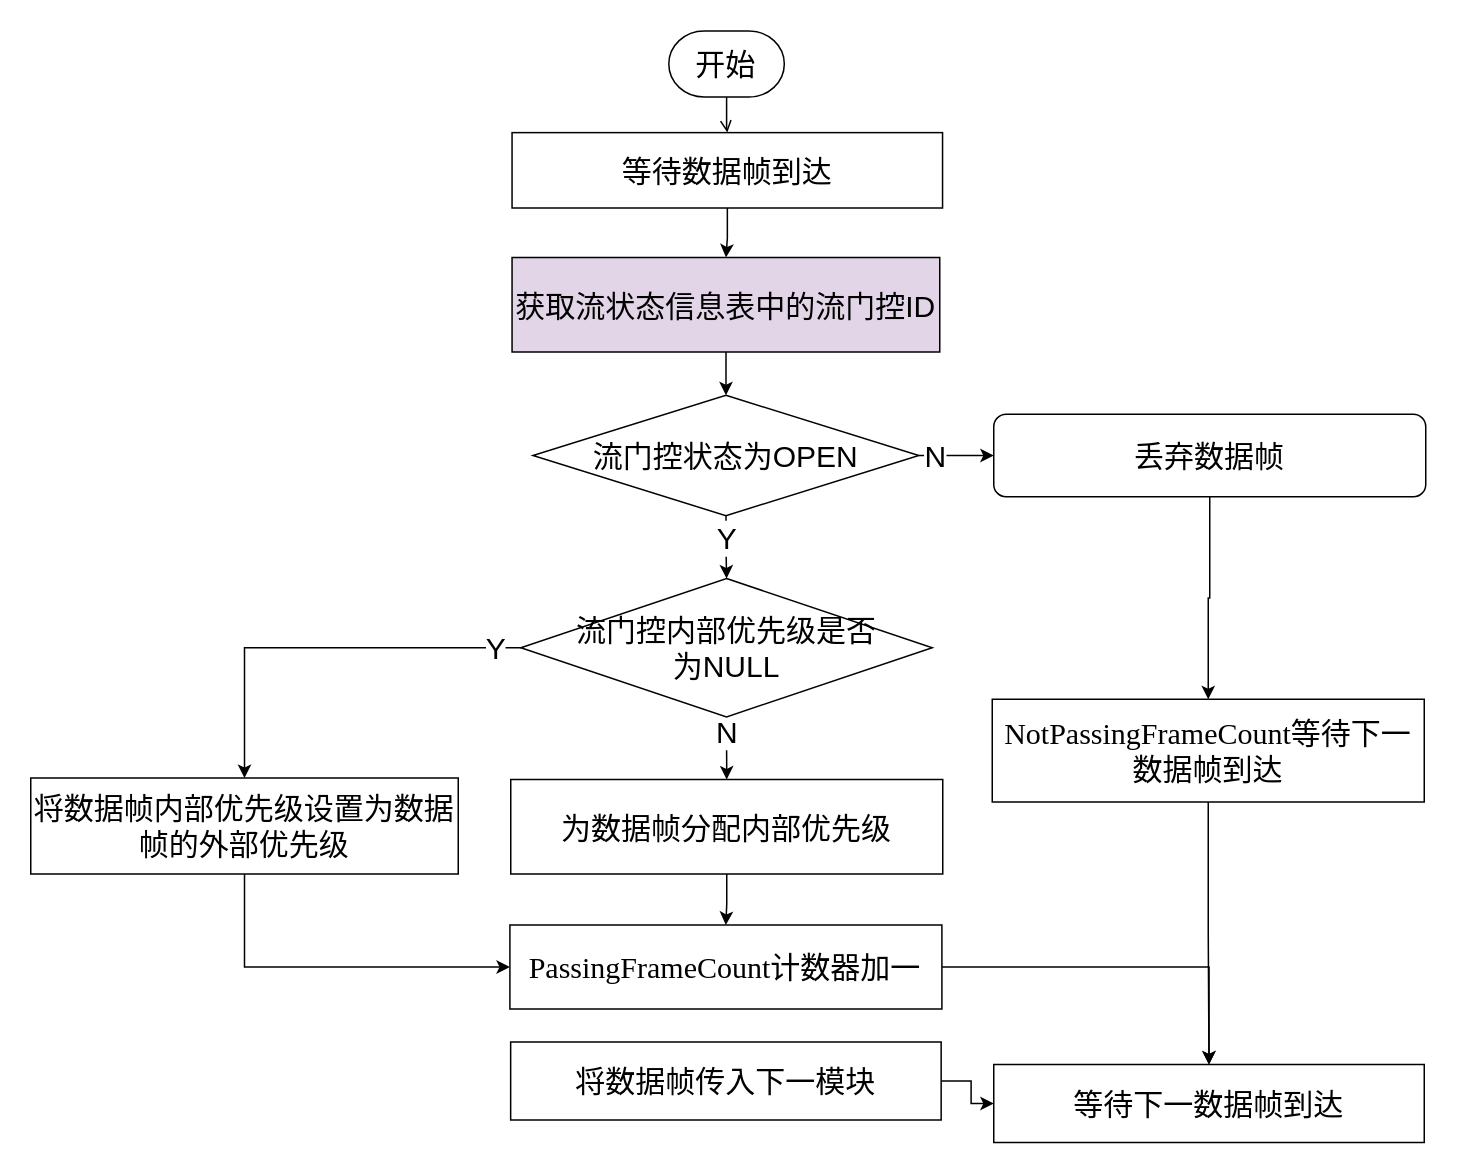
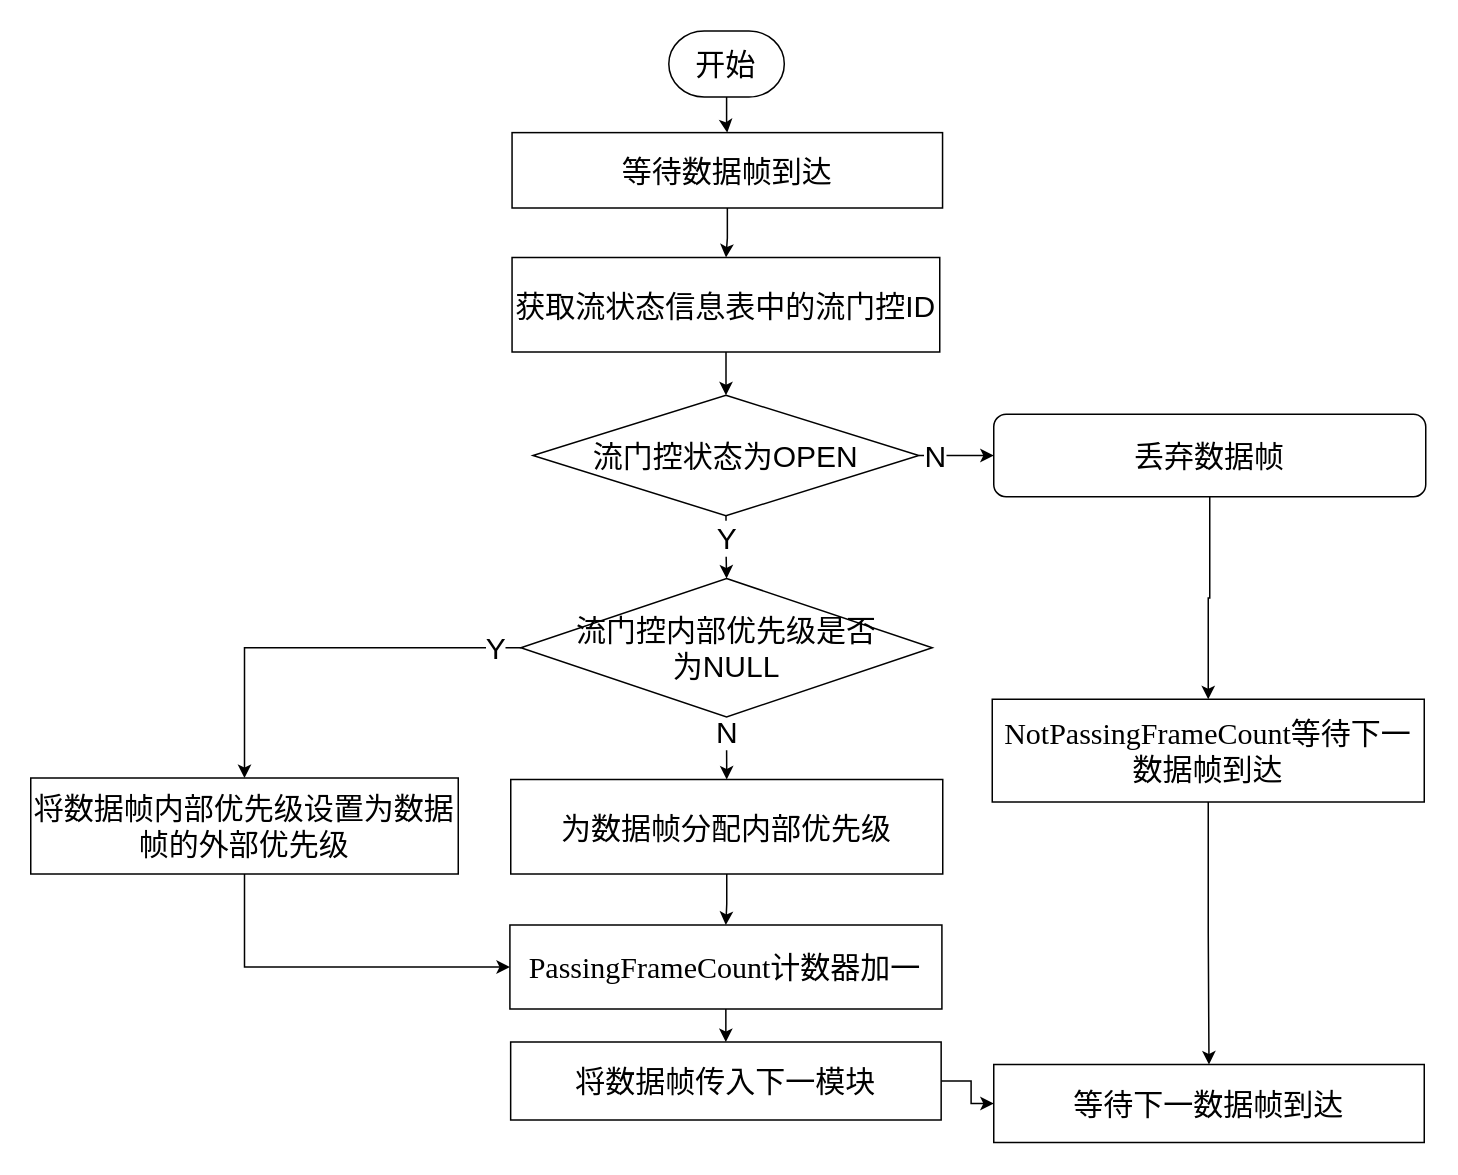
- <mxCell id="2" value="" style="edgeStyle=orthogonalEdgeStyle;rounded=0;orthogonalLoop=1;jettySize=auto;html=1;fontSize=20;entryX=0.5;entryY=0;entryDx=0;entryDy=0;endArrow=open;" edge="1" parent="1" source="3" target="5"><mxGeometry relative="1" as="geometry" /></mxCell>
+ <mxCell id="2" value="" style="edgeStyle=orthogonalEdgeStyle;rounded=0;orthogonalLoop=1;jettySize=auto;html=1;fontSize=20;entryX=0.5;entryY=0;entryDx=0;entryDy=0;" edge="1" parent="1" source="3" target="5"><mxGeometry relative="1" as="geometry" /></mxCell>
- <mxCell id="23" value="获取流状态信息表中的流门控ID" style="rounded=0;whiteSpace=wrap;html=1;strokeWidth=1;fontSize=20;fillColor=#e1d5e7;" vertex="1" parent="1"><mxGeometry x="340.87" y="171" width="285.13" height="63" as="geometry" /></mxCell>
+ <mxCell id="23" value="获取流状态信息表中的流门控ID" style="rounded=0;whiteSpace=wrap;html=1;strokeWidth=1;fontSize=20;" vertex="1" parent="1"><mxGeometry x="340.87" y="171" width="285.13" height="63" as="geometry" /></mxCell>
- <mxCell id="16" value="" style="edgeStyle=orthogonalEdgeStyle;rounded=0;orthogonalLoop=1;jettySize=auto;html=1;fontSize=20;" edge="1" parent="1" source="17" target="26"><mxGeometry relative="1" as="geometry" /></mxCell>
+ <mxCell id="16" value="" style="edgeStyle=orthogonalEdgeStyle;rounded=0;orthogonalLoop=1;jettySize=auto;html=1;fontSize=20;" edge="1" parent="1" source="17" target="21"><mxGeometry relative="1" as="geometry" /></mxCell>
